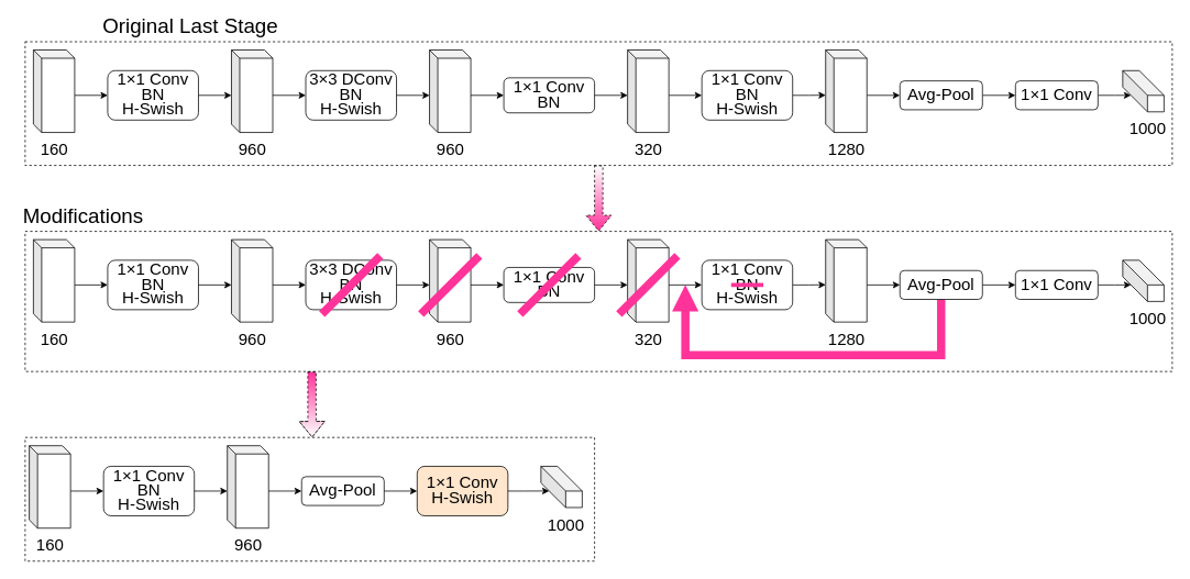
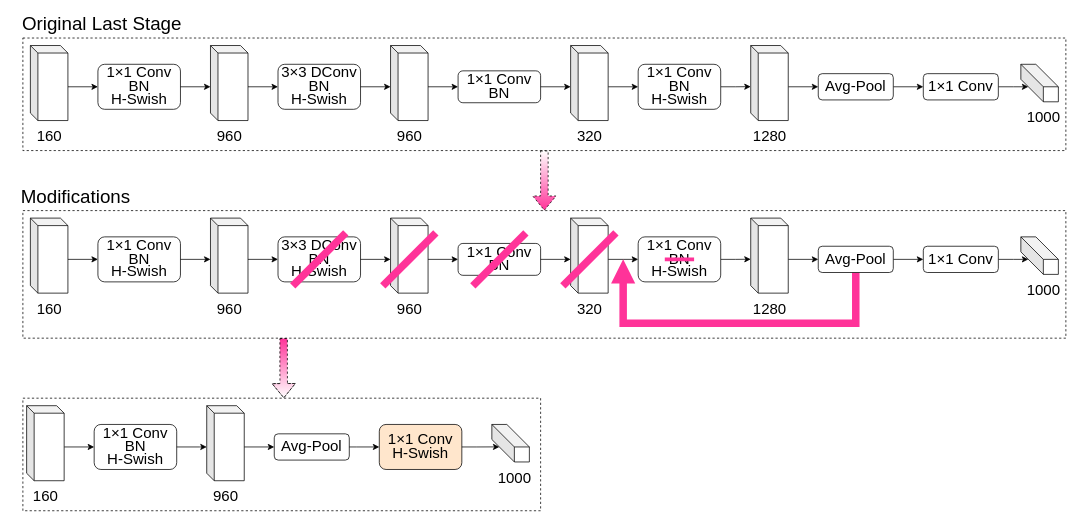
- <mxCell id="33" value="&lt;font style=&quot;font-size: 25px&quot;&gt;Original Last Stage&lt;/font&gt;" style="text;html=1;align=center;verticalAlign=middle;resizable=0;points=[];autosize=1;strokeColor=none;fillColor=none;" vertex="1" parent="1"><mxGeometry x="115" y="20" width="230" height="20" as="geometry" /></mxCell>
+ <mxCell id="33" value="&lt;font style=&quot;font-size: 25px&quot;&gt;Original Last Stage&lt;/font&gt;" style="text;html=1;align=center;verticalAlign=middle;resizable=0;points=[];autosize=1;strokeColor=none;fillColor=none;" vertex="1" parent="1"><mxGeometry y="20" width="230" height="20" as="geometry" x="20" /></mxCell>
